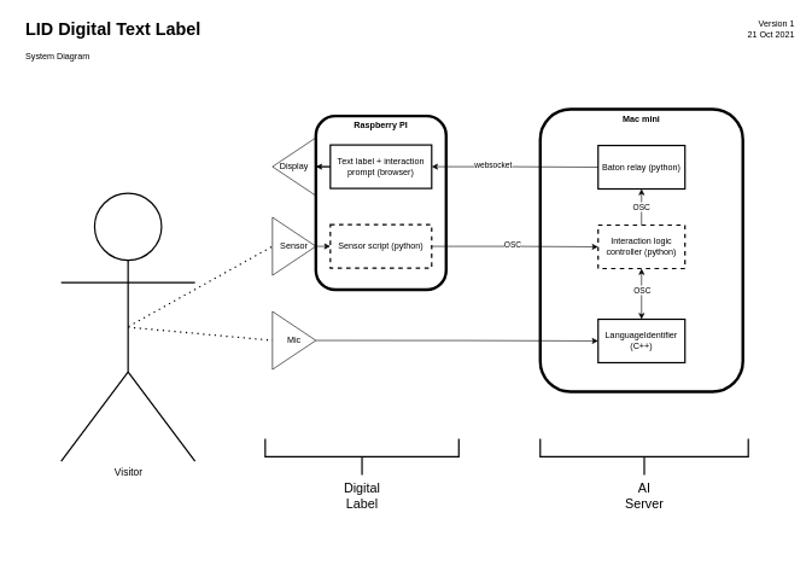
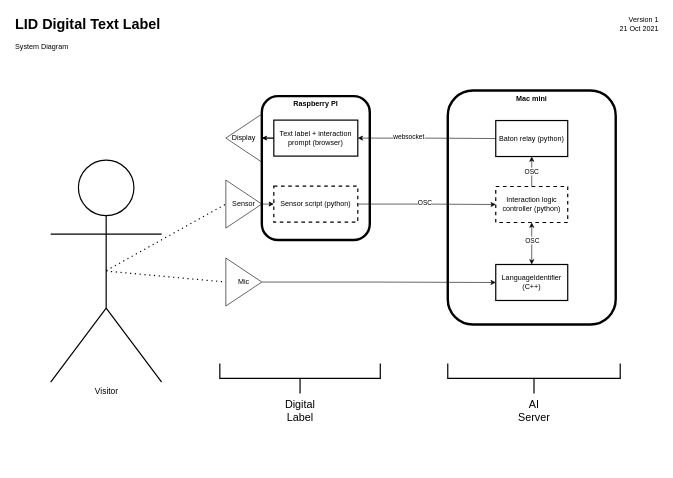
- <mxCell id="9" value="&lt;h1&gt;LID Digital Text Label&lt;/h1&gt;&lt;p&gt;System Diagram&lt;/p&gt;" style="text;html=1;strokeColor=none;fillColor=none;spacing=5;spacingTop=-20;whiteSpace=wrap;overflow=hidden;rounded=0;verticalAlign=top;" parent="1" vertex="1"><mxGeometry x="30" y="20" width="280" height="70" as="geometry" /></mxCell>
+ <mxCell id="9" value="&lt;h1&gt;LID Digital Text Label&lt;/h1&gt;&lt;p&gt;System Diagram&lt;/p&gt;" style="text;html=1;strokeColor=none;fillColor=none;spacing=5;spacingTop=-20;whiteSpace=wrap;overflow=hidden;rounded=0;verticalAlign=top;" parent="1" vertex="1"><mxGeometry x="20" y="20" width="280" height="70" as="geometry" /></mxCell>
